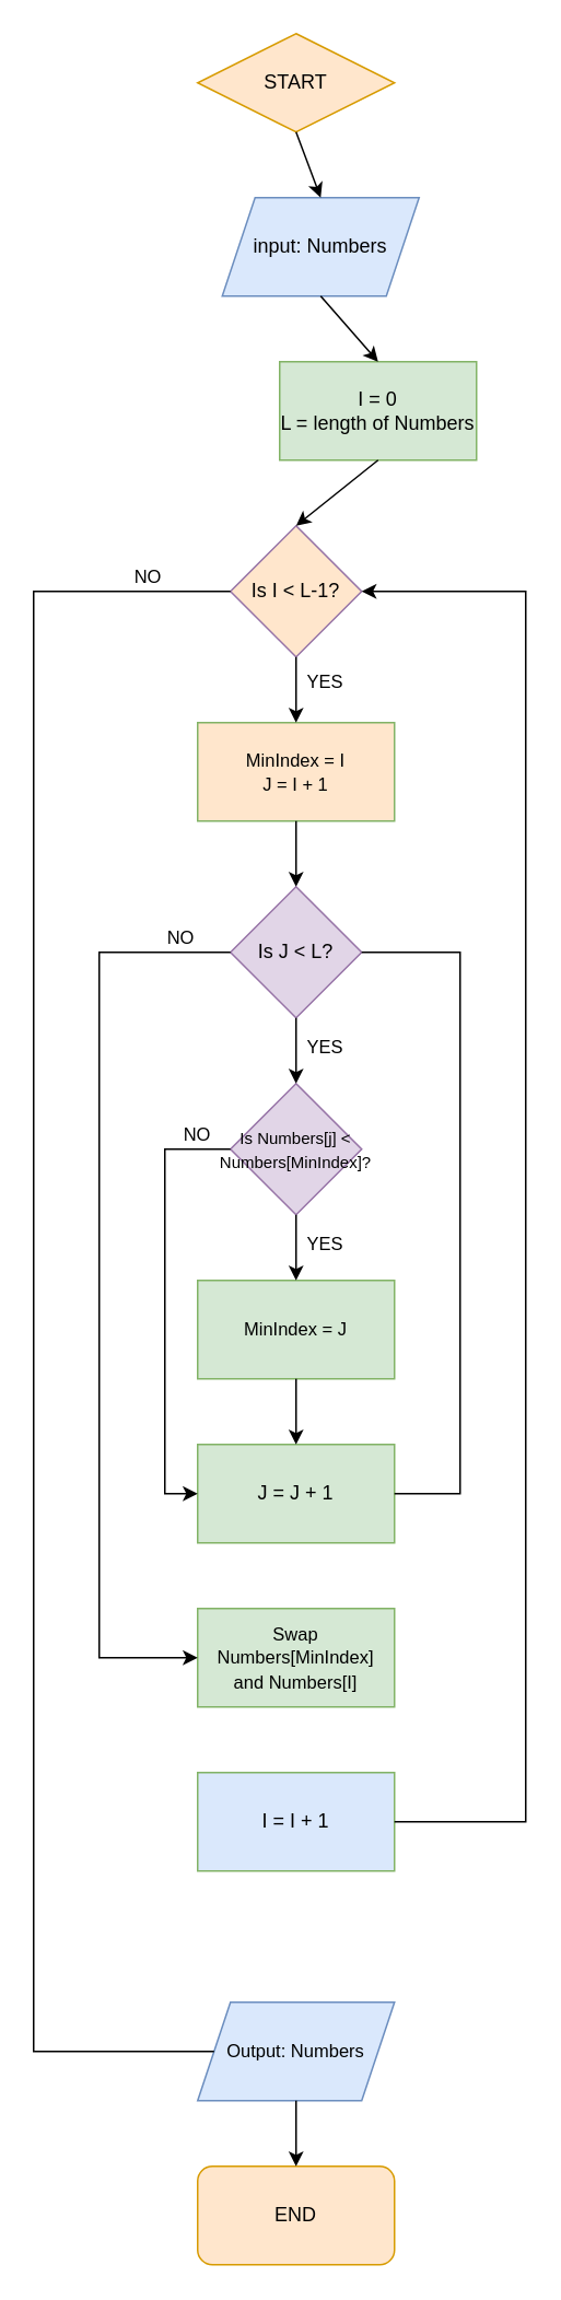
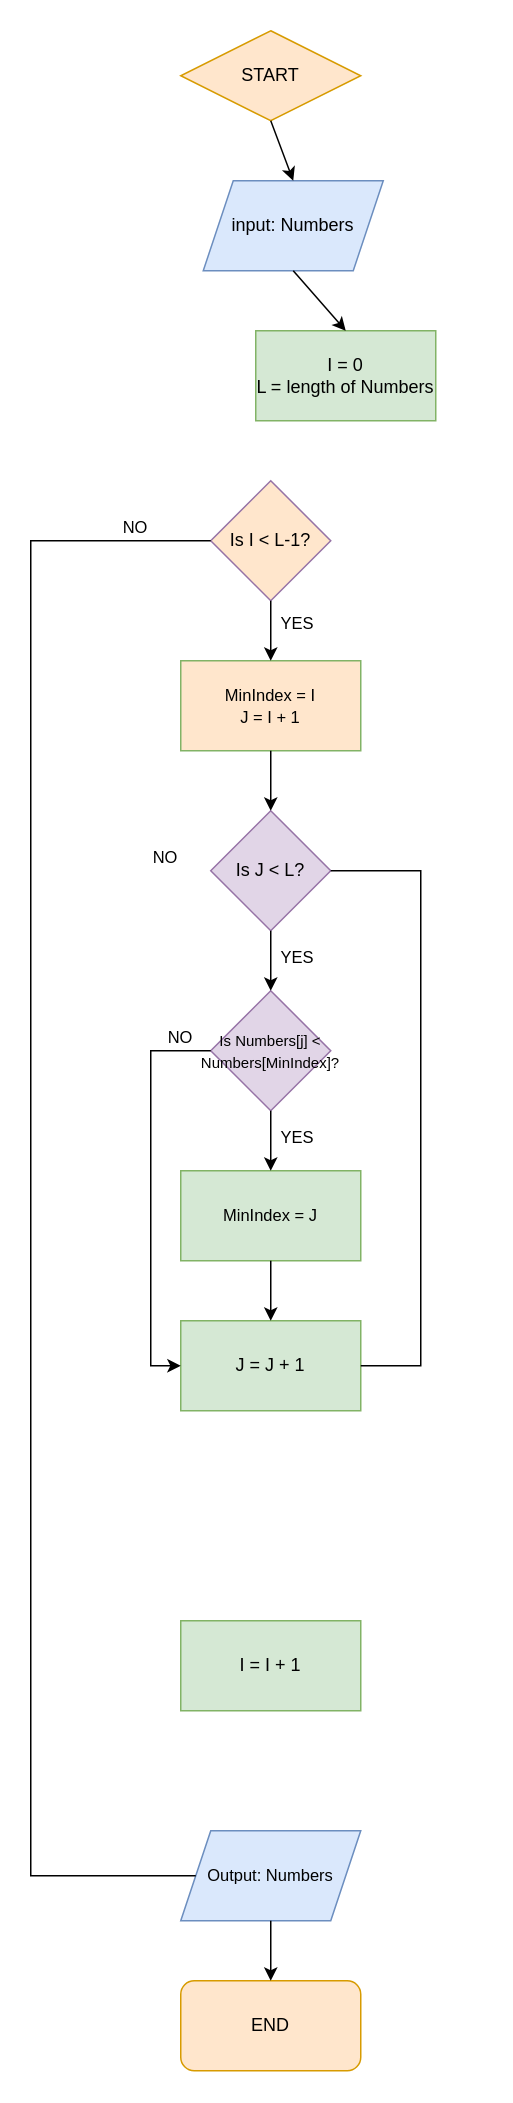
- <mxCell id="17" value="" style="endArrow=classic;html=1;rounded=0;fontSize=11;entryX=0.5;entryY=0;entryDx=0;entryDy=0;exitX=0.5;exitY=1;exitDx=0;exitDy=0;" edge="1" parent="1" source="5" target="6"><mxGeometry width="50" height="50" relative="1" as="geometry"><mxPoint x="190" y="190" as="sourcePoint" /><mxPoint x="190" y="230" as="targetPoint" /></mxGeometry></mxCell>
- <mxCell id="27" value="" style="endArrow=classic;html=1;rounded=0;fontSize=11;exitX=1;exitY=0.5;exitDx=0;exitDy=0;entryX=1;entryY=0.5;entryDx=0;entryDy=0;" edge="1" parent="1" source="13" target="6"><mxGeometry width="50" height="50" relative="1" as="geometry"><mxPoint x="200" y="800" as="sourcePoint" /><mxPoint x="250" y="750" as="targetPoint" /><Array as="points"><mxPoint x="320" y="1110" /><mxPoint x="320" y="360" /></Array></mxGeometry></mxCell>
- <mxCell id="26" value="" style="endArrow=classic;html=1;rounded=0;fontSize=11;entryX=0;entryY=0.5;entryDx=0;entryDy=0;exitX=0;exitY=0.5;exitDx=0;exitDy=0;" edge="1" parent="1" source="8" target="12"><mxGeometry width="50" height="50" relative="1" as="geometry"><mxPoint x="80" y="800" as="sourcePoint" /><mxPoint x="130" y="750" as="targetPoint" /><Array as="points"><mxPoint x="60" y="580" /><mxPoint x="60" y="1010" /></Array></mxGeometry></mxCell>
- <mxCell id="12" value="&lt;font style=&quot;font-size: 11px&quot;&gt;Swap Numbers[MinIndex] &lt;br&gt;and Numbers[I]&lt;/font&gt;" style="rounded=0;whiteSpace=wrap;html=1;fillColor=#d5e8d4;strokeColor=#82b366;" vertex="1" parent="1"><mxGeometry x="120" y="980" width="120" height="60" as="geometry" /></mxCell>
- <mxCell id="13" value="I = I + 1" style="rounded=0;whiteSpace=wrap;html=1;fillColor=#dae8fc;strokeColor=#82b366;" vertex="1" parent="1"><mxGeometry x="120" y="1080" width="120" height="60" as="geometry" /></mxCell>
+ <mxCell id="13" value="I = I + 1" style="rounded=0;whiteSpace=wrap;html=1;fillColor=#d5e8d4;strokeColor=#82b366;" vertex="1" parent="1"><mxGeometry x="120" y="1080" width="120" height="60" as="geometry" /></mxCell>
